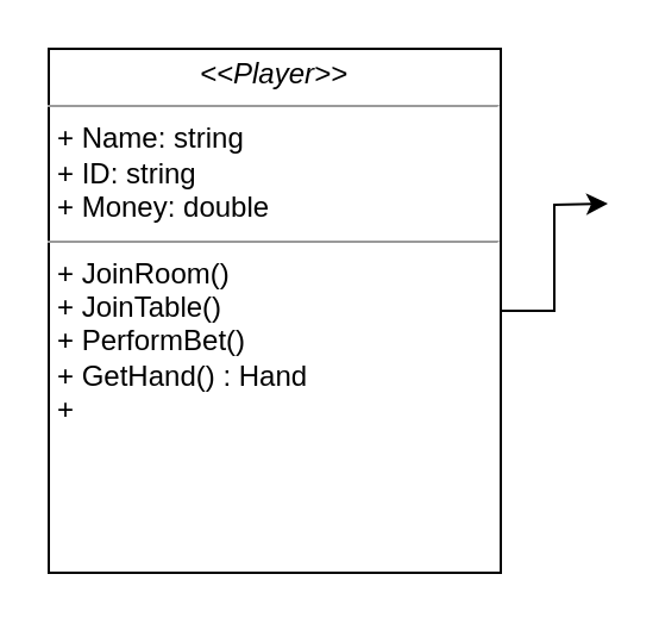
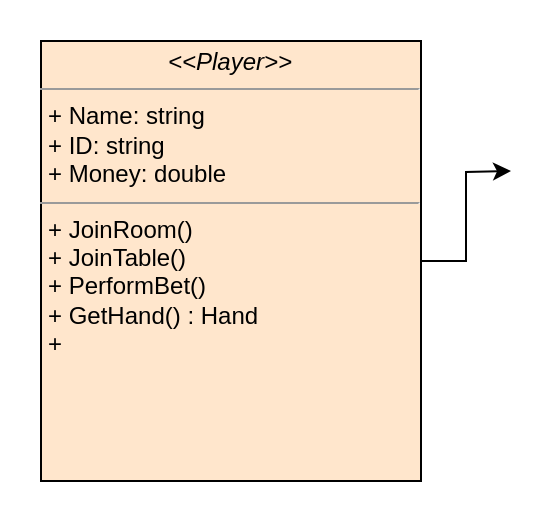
- <mxCell id="3" value="&lt;p style=&quot;margin: 0px ; margin-top: 4px ; text-align: center&quot;&gt;&lt;i&gt;&amp;lt;&amp;lt;Player&amp;gt;&amp;gt;&lt;/i&gt;&lt;br&gt;&lt;/p&gt;&lt;hr size=&quot;1&quot;&gt;&lt;p style=&quot;margin: 0px ; margin-left: 4px&quot;&gt;+ Name: string&lt;/p&gt;&lt;p style=&quot;margin: 0px ; margin-left: 4px&quot;&gt;+ ID: string&lt;/p&gt;&lt;p style=&quot;margin: 0px ; margin-left: 4px&quot;&gt;+ Money: double&lt;span&gt;&amp;nbsp;&lt;/span&gt;&lt;/p&gt;&lt;hr size=&quot;1&quot;&gt;&lt;p style=&quot;margin: 0px ; margin-left: 4px&quot;&gt;+ JoinRoom()&lt;br&gt;+ JoinTable()&lt;/p&gt;&lt;p style=&quot;margin: 0px ; margin-left: 4px&quot;&gt;+ PerformBet()&lt;br&gt;&lt;/p&gt;&lt;p style=&quot;margin: 0px ; margin-left: 4px&quot;&gt;+ GetHand() : Hand&lt;/p&gt;&lt;p style=&quot;margin: 0px ; margin-left: 4px&quot;&gt;+&amp;nbsp;&lt;/p&gt;" style="verticalAlign=top;align=left;overflow=fill;fontSize=12;fontFamily=Helvetica;html=1;" vertex="1" parent="1"><mxGeometry x="20" y="20" width="190" height="220" as="geometry" /></mxCell>
+ <mxCell id="3" value="&lt;p style=&quot;margin: 0px ; margin-top: 4px ; text-align: center&quot;&gt;&lt;i&gt;&amp;lt;&amp;lt;Player&amp;gt;&amp;gt;&lt;/i&gt;&lt;br&gt;&lt;/p&gt;&lt;hr size=&quot;1&quot;&gt;&lt;p style=&quot;margin: 0px ; margin-left: 4px&quot;&gt;+ Name: string&lt;/p&gt;&lt;p style=&quot;margin: 0px ; margin-left: 4px&quot;&gt;+ ID: string&lt;/p&gt;&lt;p style=&quot;margin: 0px ; margin-left: 4px&quot;&gt;+ Money: double&lt;span&gt;&amp;nbsp;&lt;/span&gt;&lt;/p&gt;&lt;hr size=&quot;1&quot;&gt;&lt;p style=&quot;margin: 0px ; margin-left: 4px&quot;&gt;+ JoinRoom()&lt;br&gt;+ JoinTable()&lt;/p&gt;&lt;p style=&quot;margin: 0px ; margin-left: 4px&quot;&gt;+ PerformBet()&lt;br&gt;&lt;/p&gt;&lt;p style=&quot;margin: 0px ; margin-left: 4px&quot;&gt;+ GetHand() : Hand&lt;/p&gt;&lt;p style=&quot;margin: 0px ; margin-left: 4px&quot;&gt;+&amp;nbsp;&lt;/p&gt;" style="verticalAlign=top;align=left;overflow=fill;fontSize=12;fontFamily=Helvetica;html=1;fillColor=#ffe6cc;" vertex="1" parent="1"><mxGeometry x="20" y="20" width="190" height="220" as="geometry" /></mxCell>
